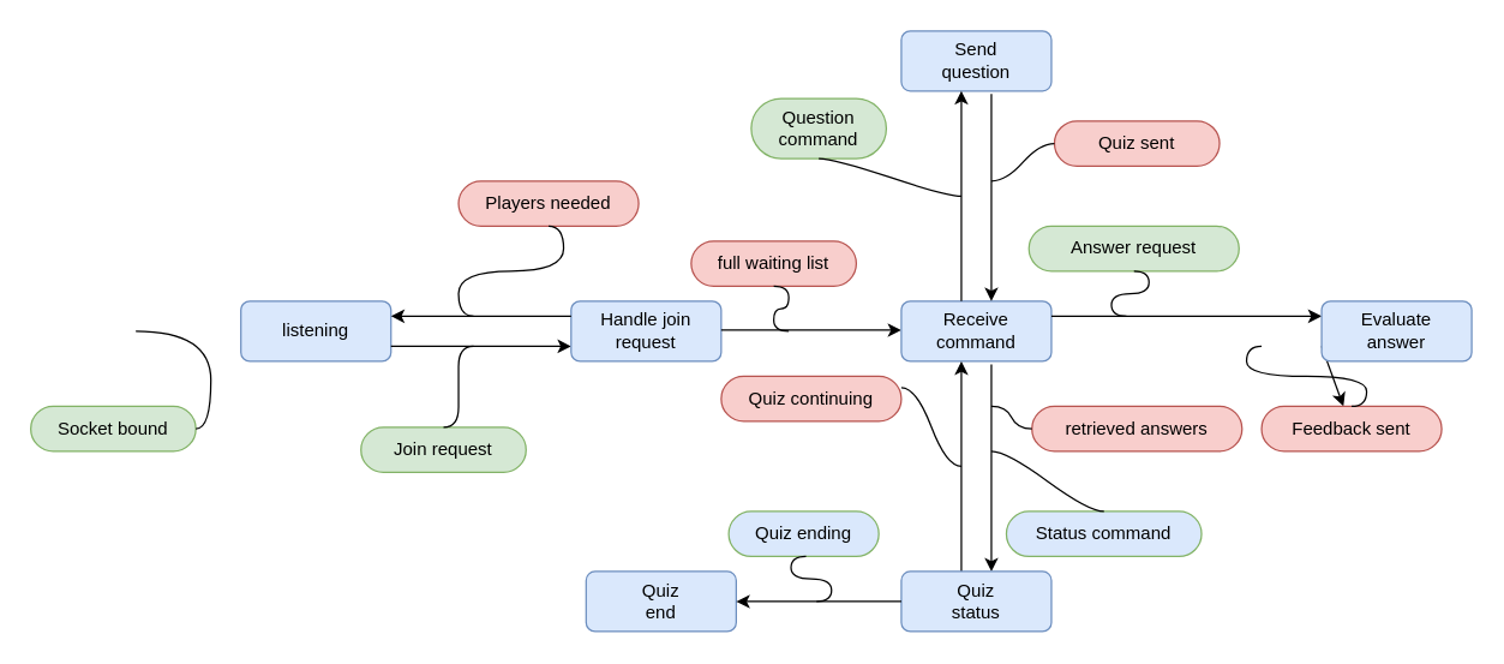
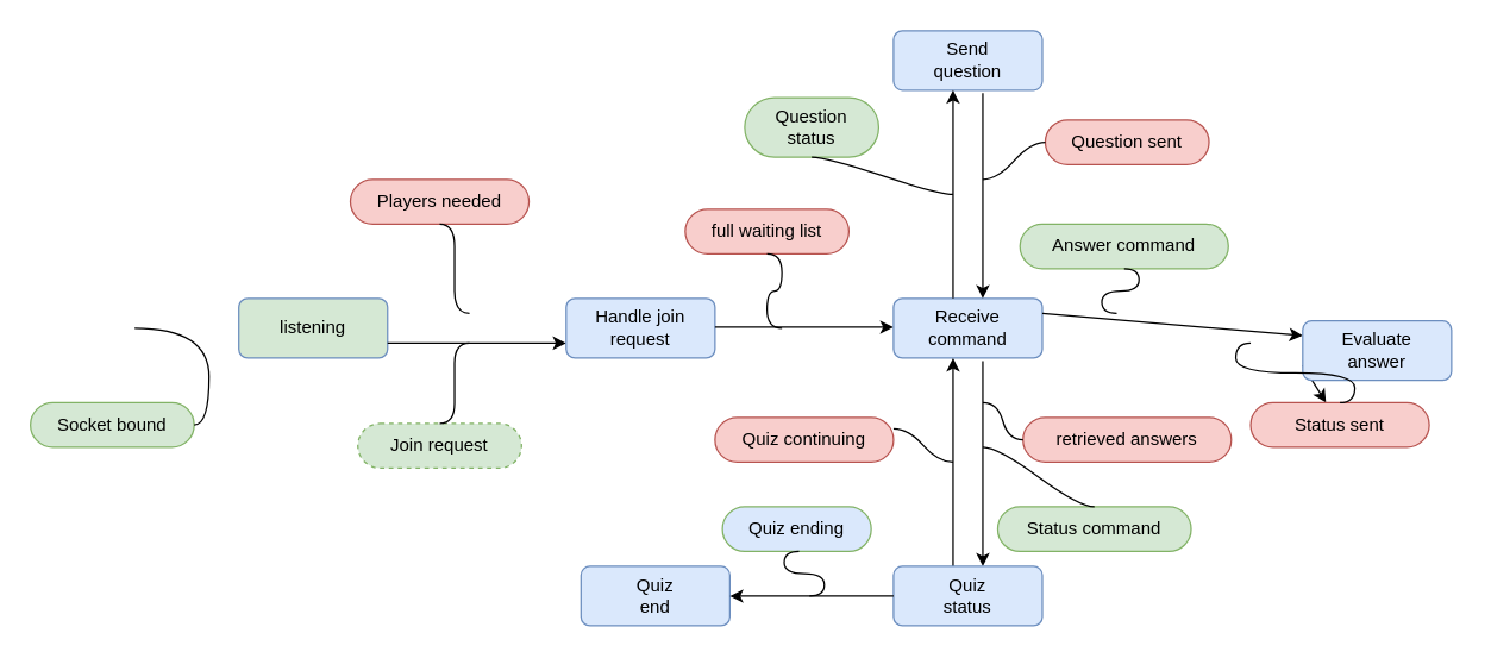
- <mxCell id="21" value="Question&lt;br&gt;command" style="whiteSpace=wrap;html=1;rounded=1;arcSize=50;align=center;verticalAlign=middle;strokeWidth=1;autosize=1;spacing=4;treeFolding=1;treeMoving=1;newEdgeStyle={&quot;edgeStyle&quot;:&quot;entityRelationEdgeStyle&quot;,&quot;startArrow&quot;:&quot;none&quot;,&quot;endArrow&quot;:&quot;none&quot;,&quot;segment&quot;:10,&quot;curved&quot;:1};fillColor=#d5e8d4;strokeColor=#82b366;" parent="1" vertex="1"><mxGeometry x="500" y="65" width="90" height="40" as="geometry" /></mxCell>
+ <mxCell id="21" value="Question&lt;br&gt;status" style="whiteSpace=wrap;html=1;rounded=1;arcSize=50;align=center;verticalAlign=middle;strokeWidth=1;autosize=1;spacing=4;treeFolding=1;treeMoving=1;newEdgeStyle={&quot;edgeStyle&quot;:&quot;entityRelationEdgeStyle&quot;,&quot;startArrow&quot;:&quot;none&quot;,&quot;endArrow&quot;:&quot;none&quot;,&quot;segment&quot;:10,&quot;curved&quot;:1};fillColor=#d5e8d4;strokeColor=#82b366;" parent="1" vertex="1"><mxGeometry x="500" y="65" width="90" height="40" as="geometry" /></mxCell>
- <mxCell id="29" value="Quiz sent" style="whiteSpace=wrap;html=1;rounded=1;arcSize=50;align=center;verticalAlign=middle;strokeWidth=1;autosize=1;spacing=4;treeFolding=1;treeMoving=1;newEdgeStyle={&quot;edgeStyle&quot;:&quot;entityRelationEdgeStyle&quot;,&quot;startArrow&quot;:&quot;none&quot;,&quot;endArrow&quot;:&quot;none&quot;,&quot;segment&quot;:10,&quot;curved&quot;:1};fillColor=#f8cecc;strokeColor=#b85450;" parent="1" vertex="1"><mxGeometry x="702" y="80" width="110" height="30" as="geometry" /></mxCell>
+ <mxCell id="29" value="Question sent" style="whiteSpace=wrap;html=1;rounded=1;arcSize=50;align=center;verticalAlign=middle;strokeWidth=1;autosize=1;spacing=4;treeFolding=1;treeMoving=1;newEdgeStyle={&quot;edgeStyle&quot;:&quot;entityRelationEdgeStyle&quot;,&quot;startArrow&quot;:&quot;none&quot;,&quot;endArrow&quot;:&quot;none&quot;,&quot;segment&quot;:10,&quot;curved&quot;:1};fillColor=#f8cecc;strokeColor=#b85450;" parent="1" vertex="1"><mxGeometry x="702" y="80" width="110" height="30" as="geometry" /></mxCell>
- <mxCell id="8" value="Players needed" style="whiteSpace=wrap;html=1;rounded=1;arcSize=50;align=center;verticalAlign=middle;strokeWidth=1;autosize=1;spacing=4;treeFolding=1;treeMoving=1;newEdgeStyle={&quot;edgeStyle&quot;:&quot;entityRelationEdgeStyle&quot;,&quot;startArrow&quot;:&quot;none&quot;,&quot;endArrow&quot;:&quot;none&quot;,&quot;segment&quot;:10,&quot;curved&quot;:1};fillColor=#f8cecc;strokeColor=#b85450;" parent="1" vertex="1"><mxGeometry x="305" y="120" width="120" height="30" as="geometry" /></mxCell>
+ <mxCell id="8" value="Players needed" style="whiteSpace=wrap;html=1;rounded=1;arcSize=50;align=center;verticalAlign=middle;strokeWidth=1;autosize=1;spacing=4;treeFolding=1;treeMoving=1;newEdgeStyle={&quot;edgeStyle&quot;:&quot;entityRelationEdgeStyle&quot;,&quot;startArrow&quot;:&quot;none&quot;,&quot;endArrow&quot;:&quot;none&quot;,&quot;segment&quot;:10,&quot;curved&quot;:1};fillColor=#f8cecc;strokeColor=#b85450;" parent="1" vertex="1"><mxGeometry x="235" y="120" width="120" height="30" as="geometry" /></mxCell>
- <mxCell id="22" value="Answer request" style="whiteSpace=wrap;html=1;rounded=1;arcSize=50;align=center;verticalAlign=middle;strokeWidth=1;autosize=1;spacing=4;treeFolding=1;treeMoving=1;newEdgeStyle={&quot;edgeStyle&quot;:&quot;entityRelationEdgeStyle&quot;,&quot;startArrow&quot;:&quot;none&quot;,&quot;endArrow&quot;:&quot;none&quot;,&quot;segment&quot;:10,&quot;curved&quot;:1};fillColor=#d5e8d4;strokeColor=#82b366;" parent="1" vertex="1"><mxGeometry x="685" y="150" width="140" height="30" as="geometry" /></mxCell>
+ <mxCell id="22" value="Answer command" style="whiteSpace=wrap;html=1;rounded=1;arcSize=50;align=center;verticalAlign=middle;strokeWidth=1;autosize=1;spacing=4;treeFolding=1;treeMoving=1;newEdgeStyle={&quot;edgeStyle&quot;:&quot;entityRelationEdgeStyle&quot;,&quot;startArrow&quot;:&quot;none&quot;,&quot;endArrow&quot;:&quot;none&quot;,&quot;segment&quot;:10,&quot;curved&quot;:1};fillColor=#d5e8d4;strokeColor=#82b366;" parent="1" vertex="1"><mxGeometry x="685" y="150" width="140" height="30" as="geometry" /></mxCell>
- <mxCell id="20" value="full waiting list" style="whiteSpace=wrap;html=1;rounded=1;arcSize=50;align=center;verticalAlign=middle;strokeWidth=1;autosize=1;spacing=4;treeFolding=1;treeMoving=1;newEdgeStyle={&quot;edgeStyle&quot;:&quot;entityRelationEdgeStyle&quot;,&quot;startArrow&quot;:&quot;none&quot;,&quot;endArrow&quot;:&quot;none&quot;,&quot;segment&quot;:10,&quot;curved&quot;:1};fillColor=#f8cecc;strokeColor=#b85450;" parent="1" vertex="1"><mxGeometry x="460" y="160" width="110" height="30" as="geometry" /></mxCell>
+ <mxCell id="20" value="full waiting list" style="whiteSpace=wrap;html=1;rounded=1;arcSize=50;align=center;verticalAlign=middle;strokeWidth=1;autosize=1;spacing=4;treeFolding=1;treeMoving=1;newEdgeStyle={&quot;edgeStyle&quot;:&quot;entityRelationEdgeStyle&quot;,&quot;startArrow&quot;:&quot;none&quot;,&quot;endArrow&quot;:&quot;none&quot;,&quot;segment&quot;:10,&quot;curved&quot;:1};fillColor=#f8cecc;strokeColor=#b85450;" parent="1" vertex="1"><mxGeometry x="460" y="140" width="110" height="30" as="geometry" /></mxCell>
- <mxCell id="7" value="" style="endArrow=classic;html=1;exitX=0;exitY=0.25;exitDx=0;exitDy=0;entryX=1;entryY=0.25;entryDx=0;entryDy=0;" parent="1" source="6" target="4" edge="1"><mxGeometry width="50" height="50" relative="1" as="geometry"><mxPoint x="410" y="60" as="sourcePoint" /><mxPoint x="270" y="210" as="targetPoint" /></mxGeometry></mxCell>
- <mxCell id="4" value="listening" style="rounded=1;whiteSpace=wrap;html=1;fontSize=12;glass=0;strokeWidth=1;shadow=0;fillColor=#dae8fc;strokeColor=#6c8ebf;" parent="1" vertex="1"><mxGeometry x="160" y="200" width="100" height="40" as="geometry" /></mxCell>
+ <mxCell id="4" value="listening" style="rounded=1;whiteSpace=wrap;html=1;fontSize=12;glass=0;strokeWidth=1;shadow=0;fillColor=#d5e8d4;strokeColor=#6c8ebf;" parent="1" vertex="1"><mxGeometry x="160" y="200" width="100" height="40" as="geometry" /></mxCell>
- <mxCell id="18" value="Evaluate&lt;br&gt;answer" style="rounded=1;whiteSpace=wrap;html=1;fontSize=12;glass=0;strokeWidth=1;shadow=0;fillColor=#dae8fc;strokeColor=#6c8ebf;" parent="1" vertex="1"><mxGeometry x="880" y="200" width="100" height="40" as="geometry" /></mxCell>
+ <mxCell id="18" value="Evaluate&lt;br&gt;answer" style="rounded=1;whiteSpace=wrap;html=1;fontSize=12;glass=0;strokeWidth=1;shadow=0;fillColor=#dae8fc;strokeColor=#6c8ebf;" parent="1" vertex="1"><mxGeometry x="875" y="215" width="100" height="40" as="geometry" /></mxCell>
- <mxCell id="35" value="Quiz continuing" style="whiteSpace=wrap;html=1;rounded=1;arcSize=50;align=center;verticalAlign=middle;strokeWidth=1;autosize=1;spacing=4;treeFolding=1;treeMoving=1;newEdgeStyle={&quot;edgeStyle&quot;:&quot;entityRelationEdgeStyle&quot;,&quot;startArrow&quot;:&quot;none&quot;,&quot;endArrow&quot;:&quot;none&quot;,&quot;segment&quot;:10,&quot;curved&quot;:1};fillColor=#f8cecc;strokeColor=#b85450;" parent="1" vertex="1"><mxGeometry x="480" y="250" width="120" height="30" as="geometry" /></mxCell>
+ <mxCell id="35" value="Quiz continuing" style="whiteSpace=wrap;html=1;rounded=1;arcSize=50;align=center;verticalAlign=middle;strokeWidth=1;autosize=1;spacing=4;treeFolding=1;treeMoving=1;newEdgeStyle={&quot;edgeStyle&quot;:&quot;entityRelationEdgeStyle&quot;,&quot;startArrow&quot;:&quot;none&quot;,&quot;endArrow&quot;:&quot;none&quot;,&quot;segment&quot;:10,&quot;curved&quot;:1};fillColor=#f8cecc;strokeColor=#b85450;" parent="1" vertex="1"><mxGeometry x="480" y="280" width="120" height="30" as="geometry" /></mxCell>
- <mxCell id="41" value="retrieved answers" style="whiteSpace=wrap;html=1;rounded=1;arcSize=50;align=center;verticalAlign=middle;strokeWidth=1;autosize=1;spacing=4;treeFolding=1;treeMoving=1;newEdgeStyle={&quot;edgeStyle&quot;:&quot;entityRelationEdgeStyle&quot;,&quot;startArrow&quot;:&quot;none&quot;,&quot;endArrow&quot;:&quot;none&quot;,&quot;segment&quot;:10,&quot;curved&quot;:1};fillColor=#f8cecc;strokeColor=#b85450;" vertex="1" parent="1"><mxGeometry x="687" y="270" width="140" height="30" as="geometry" /></mxCell>
+ <mxCell id="41" value="retrieved answers" style="whiteSpace=wrap;html=1;rounded=1;arcSize=50;align=center;verticalAlign=middle;strokeWidth=1;autosize=1;spacing=4;treeFolding=1;treeMoving=1;newEdgeStyle={&quot;edgeStyle&quot;:&quot;entityRelationEdgeStyle&quot;,&quot;startArrow&quot;:&quot;none&quot;,&quot;endArrow&quot;:&quot;none&quot;,&quot;segment&quot;:10,&quot;curved&quot;:1};fillColor=#f8cecc;strokeColor=#b85450;" vertex="1" parent="1"><mxGeometry x="687" y="280" width="140" height="30" as="geometry" /></mxCell>
- <mxCell id="33" value="Feedback sent" style="whiteSpace=wrap;html=1;rounded=1;arcSize=50;align=center;verticalAlign=middle;strokeWidth=1;autosize=1;spacing=4;treeFolding=1;treeMoving=1;newEdgeStyle={&quot;edgeStyle&quot;:&quot;entityRelationEdgeStyle&quot;,&quot;startArrow&quot;:&quot;none&quot;,&quot;endArrow&quot;:&quot;none&quot;,&quot;segment&quot;:10,&quot;curved&quot;:1};fillColor=#f8cecc;strokeColor=#b85450;" parent="1" vertex="1"><mxGeometry x="840" y="270" width="120" height="30" as="geometry" /></mxCell>
+ <mxCell id="33" value="Status sent" style="whiteSpace=wrap;html=1;rounded=1;arcSize=50;align=center;verticalAlign=middle;strokeWidth=1;autosize=1;spacing=4;treeFolding=1;treeMoving=1;newEdgeStyle={&quot;edgeStyle&quot;:&quot;entityRelationEdgeStyle&quot;,&quot;startArrow&quot;:&quot;none&quot;,&quot;endArrow&quot;:&quot;none&quot;,&quot;segment&quot;:10,&quot;curved&quot;:1};fillColor=#f8cecc;strokeColor=#b85450;" parent="1" vertex="1"><mxGeometry x="840" y="270" width="120" height="30" as="geometry" /></mxCell>
- <mxCell id="9" value="Join request" style="whiteSpace=wrap;html=1;rounded=1;arcSize=50;align=center;verticalAlign=middle;strokeWidth=1;autosize=1;spacing=4;treeFolding=1;treeMoving=1;newEdgeStyle={&quot;edgeStyle&quot;:&quot;entityRelationEdgeStyle&quot;,&quot;startArrow&quot;:&quot;none&quot;,&quot;endArrow&quot;:&quot;none&quot;,&quot;segment&quot;:10,&quot;curved&quot;:1};fillColor=#d5e8d4;strokeColor=#82b366;" parent="1" vertex="1"><mxGeometry x="240" y="284" width="110" height="30" as="geometry" /></mxCell>
+ <mxCell id="9" value="Join request" style="whiteSpace=wrap;html=1;rounded=1;arcSize=50;align=center;verticalAlign=middle;strokeWidth=1;autosize=1;spacing=4;treeFolding=1;treeMoving=1;newEdgeStyle={&quot;edgeStyle&quot;:&quot;entityRelationEdgeStyle&quot;,&quot;startArrow&quot;:&quot;none&quot;,&quot;endArrow&quot;:&quot;none&quot;,&quot;segment&quot;:10,&quot;curved&quot;:1};fillColor=#d5e8d4;strokeColor=#82b366;dashed=1;" parent="1" vertex="1"><mxGeometry x="240" y="284" width="110" height="30" as="geometry" /></mxCell>
- <mxCell id="19" value="Status command" style="whiteSpace=wrap;html=1;rounded=1;arcSize=50;align=center;verticalAlign=middle;strokeWidth=1;autosize=1;spacing=4;treeFolding=1;treeMoving=1;newEdgeStyle={&quot;edgeStyle&quot;:&quot;entityRelationEdgeStyle&quot;,&quot;startArrow&quot;:&quot;none&quot;,&quot;endArrow&quot;:&quot;none&quot;,&quot;segment&quot;:10,&quot;curved&quot;:1};fillColor=#dae8fc;strokeColor=#82b366;" parent="1" vertex="1"><mxGeometry x="670" y="340" width="130" height="30" as="geometry" /></mxCell>
+ <mxCell id="19" value="Status command" style="whiteSpace=wrap;html=1;rounded=1;arcSize=50;align=center;verticalAlign=middle;strokeWidth=1;autosize=1;spacing=4;treeFolding=1;treeMoving=1;newEdgeStyle={&quot;edgeStyle&quot;:&quot;entityRelationEdgeStyle&quot;,&quot;startArrow&quot;:&quot;none&quot;,&quot;endArrow&quot;:&quot;none&quot;,&quot;segment&quot;:10,&quot;curved&quot;:1};fillColor=#d5e8d4;strokeColor=#82b366;" parent="1" vertex="1"><mxGeometry x="670" y="340" width="130" height="30" as="geometry" /></mxCell>
